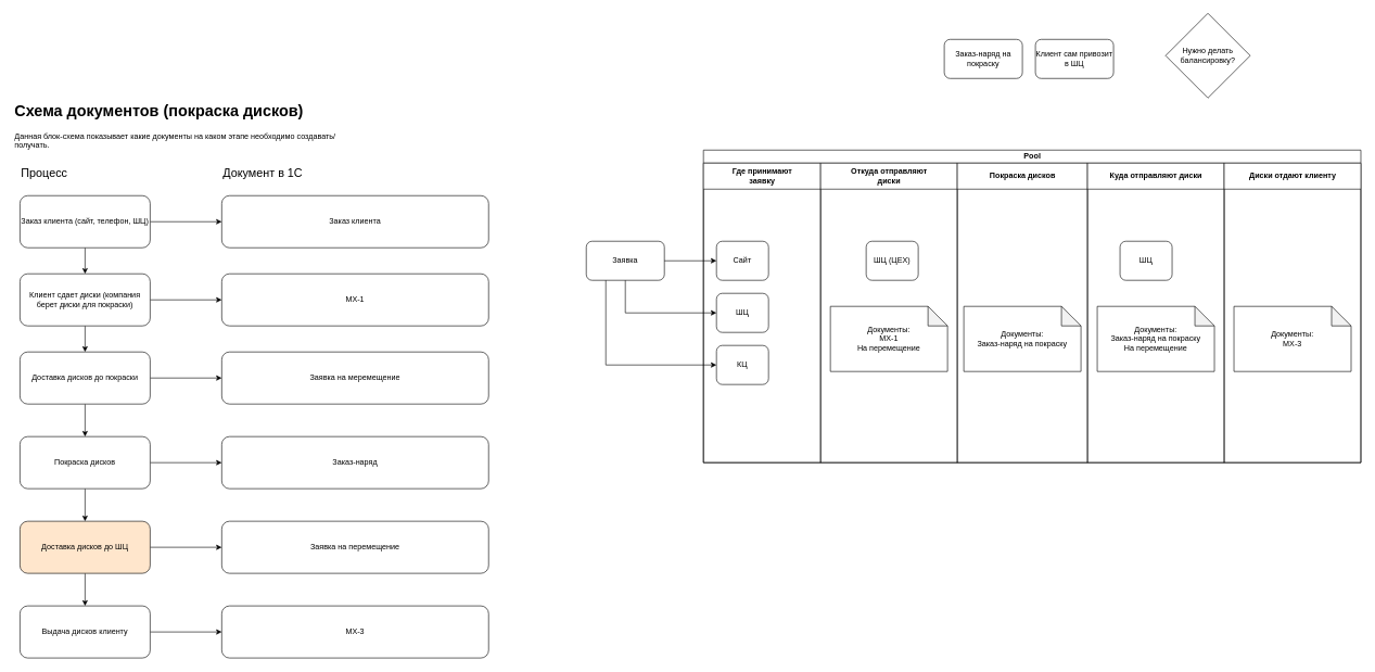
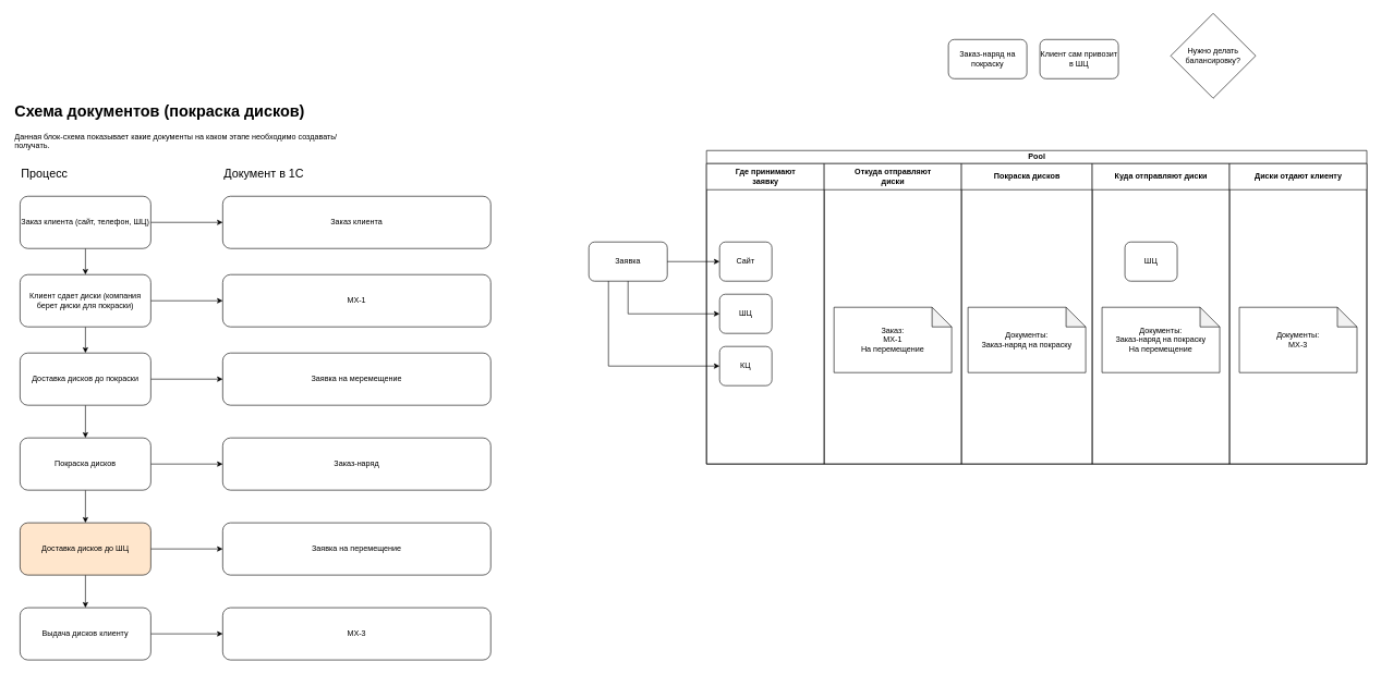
- <mxCell id="40" value="ШЦ (ЦЕХ)" style="rounded=1;whiteSpace=wrap;html=1;" parent="39" vertex="1"><mxGeometry x="70" y="120" width="80" height="60" as="geometry" /></mxCell>
- <mxCell id="41" value="Документы:&lt;div&gt;МХ-1&lt;/div&gt;&lt;div&gt;На перемещение&lt;/div&gt;" style="shape=note;whiteSpace=wrap;html=1;backgroundOutline=1;darkOpacity=0.05;" vertex="1" parent="39"><mxGeometry x="15" y="220" width="180" height="100" as="geometry" /></mxCell>
+ <mxCell id="41" value="Заказ:&lt;div&gt;МХ-1&lt;/div&gt;&lt;div&gt;На перемещение&lt;/div&gt;" style="shape=note;whiteSpace=wrap;html=1;backgroundOutline=1;darkOpacity=0.05;" vertex="1" parent="39"><mxGeometry x="15" y="220" width="180" height="100" as="geometry" /></mxCell>
